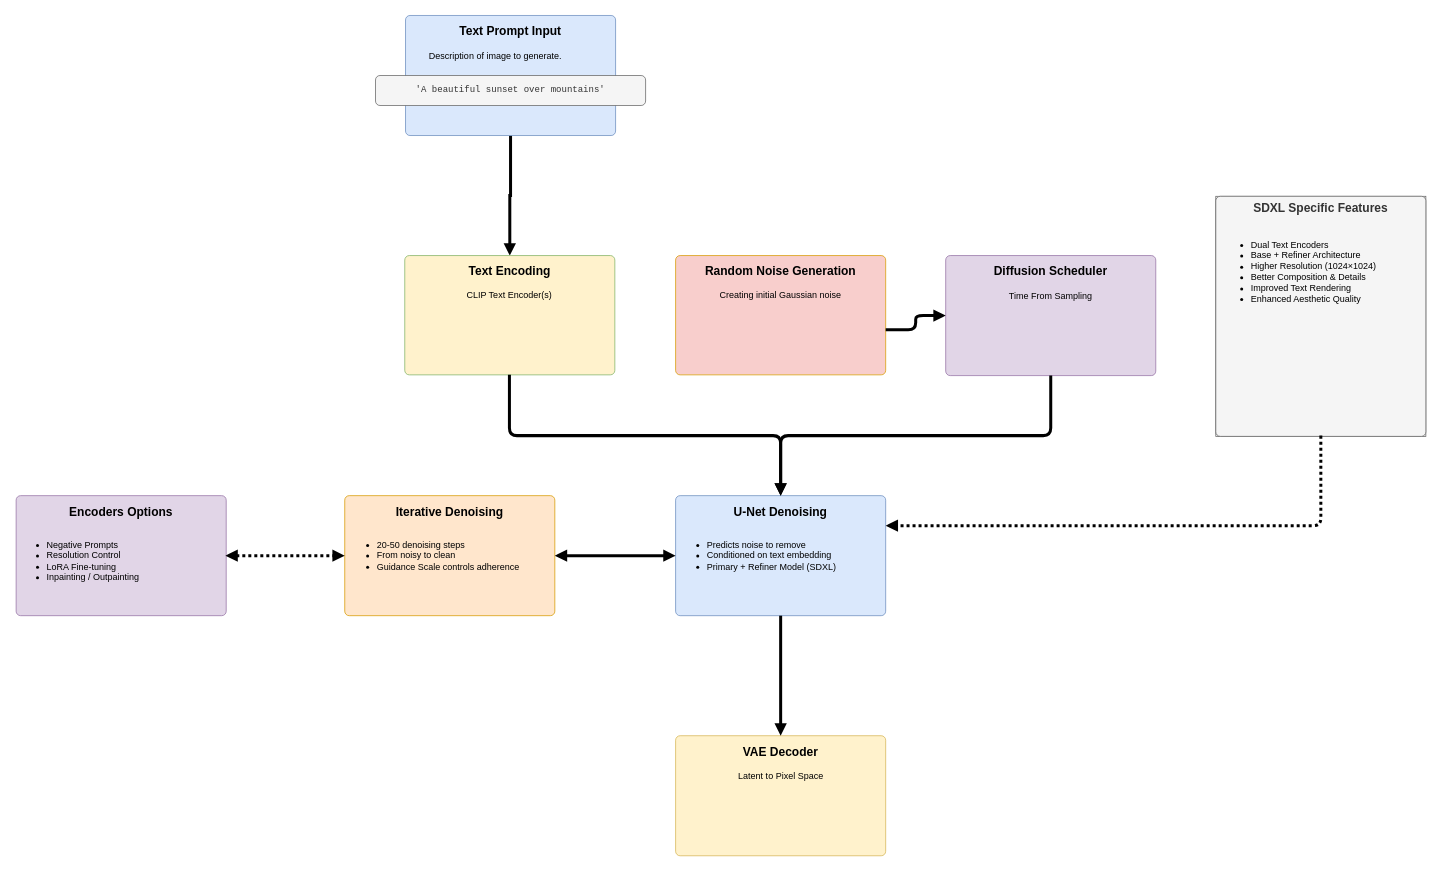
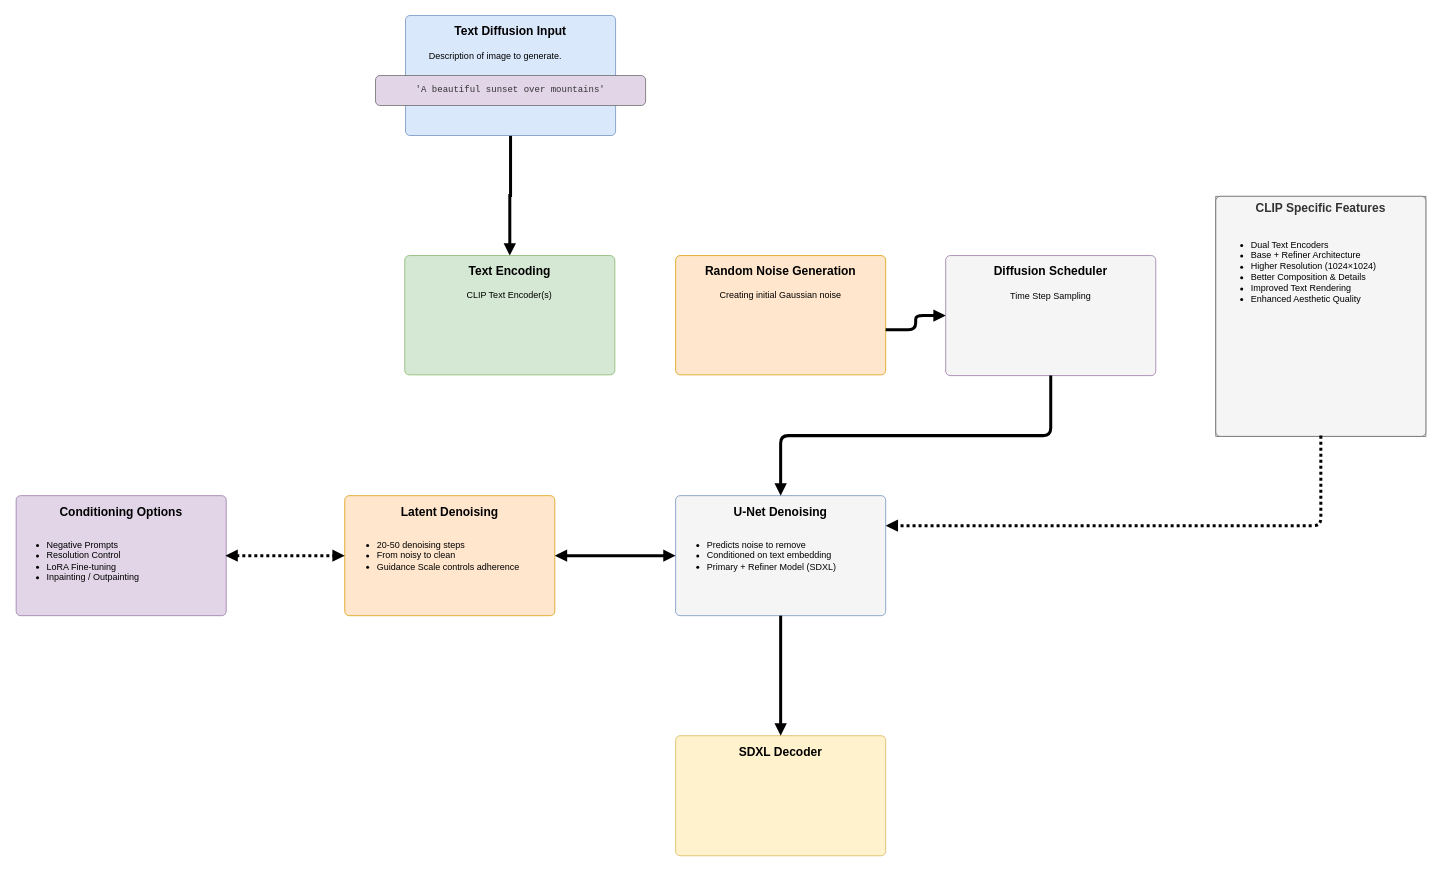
- <mxCell id="22" value="Text Prompt Input" style="rounded=1;whiteSpace=wrap;html=1;fillColor=#dae8fc;strokeColor=#6c8ebf;verticalAlign=top;fontSize=16;fontStyle=1;spacingTop=5;absoluteArcSize=1;arcSize=12;" parent="21" vertex="1"><mxGeometry x="40" width="280" height="160" as="geometry" /></mxCell>
+ <mxCell id="22" value="Text Diffusion Input" style="rounded=1;whiteSpace=wrap;html=1;fillColor=#dae8fc;strokeColor=#6c8ebf;verticalAlign=top;fontSize=16;fontStyle=1;spacingTop=5;absoluteArcSize=1;arcSize=12;" parent="21" vertex="1"><mxGeometry x="40" width="280" height="160" as="geometry" /></mxCell>
- <mxCell id="24" value="'A beautiful sunset over mountains'" style="rounded=1;whiteSpace=wrap;html=1;fillColor=#f5f5f5;fontColor=#333333;strokeColor=#666666;fontFamily=Courier New;arcSize=12;absoluteArcSize=1;" parent="21" vertex="1"><mxGeometry y="80" width="360" height="40" as="geometry" /></mxCell>
+ <mxCell id="24" value="'A beautiful sunset over mountains'" style="rounded=1;whiteSpace=wrap;html=1;fillColor=#e1d5e7;fontColor=#333333;strokeColor=#666666;fontFamily=Courier New;arcSize=12;absoluteArcSize=1;" parent="21" vertex="1"><mxGeometry y="80" width="360" height="40" as="geometry" /></mxCell>
- <mxCell id="18" value="SDXL Specific Features" style="rounded=1;whiteSpace=wrap;html=1;fillColor=#f5f5f5;strokeColor=#666666;verticalAlign=top;fontStyle=1;fontSize=16;absoluteArcSize=1;arcSize=12;fontColor=#333333;" parent="17" vertex="1"><mxGeometry width="280" height="320" as="geometry" /></mxCell>
+ <mxCell id="18" value="CLIP Specific Features" style="rounded=1;whiteSpace=wrap;html=1;fillColor=#f5f5f5;strokeColor=#666666;verticalAlign=top;fontStyle=1;fontSize=16;absoluteArcSize=1;arcSize=12;fontColor=#333333;" parent="17" vertex="1"><mxGeometry width="280" height="320" as="geometry" /></mxCell>
- <mxCell id="16" value="Time From Sampling" style="text;html=1;align=center;verticalAlign=top;whiteSpace=wrap;rounded=0;" parent="14" vertex="1"><mxGeometry y="40" width="280" height="120" as="geometry" /></mxCell>
+ <mxCell id="16" value="Time Step Sampling" style="text;html=1;align=center;verticalAlign=top;whiteSpace=wrap;rounded=0;" parent="14" vertex="1"><mxGeometry y="40" width="280" height="120" as="geometry" /></mxCell>
- <mxCell id="26" value="Text Encoding" style="rounded=1;whiteSpace=wrap;html=1;fillColor=#fff2cc;strokeColor=#82b366;fontSize=16;fontStyle=1;spacingTop=5;verticalAlign=top;absoluteArcSize=1;arcSize=12;container=0;" parent="25" vertex="1"><mxGeometry width="280" height="159" as="geometry" /></mxCell>
+ <mxCell id="26" value="Text Encoding" style="rounded=1;whiteSpace=wrap;html=1;fillColor=#d5e8d4;strokeColor=#82b366;fontSize=16;fontStyle=1;spacingTop=5;verticalAlign=top;absoluteArcSize=1;arcSize=12;container=0;" parent="25" vertex="1"><mxGeometry width="280" height="159" as="geometry" /></mxCell>
- <mxCell id="29" value="Random Noise Generation" style="rounded=1;whiteSpace=wrap;html=1;fillColor=#f8cecc;strokeColor=#d79b00;verticalAlign=top;spacingTop=5;fontStyle=1;fontSize=16;absoluteArcSize=1;arcSize=12;container=0;" parent="28" vertex="1"><mxGeometry width="280" height="159" as="geometry" /></mxCell>
+ <mxCell id="29" value="Random Noise Generation" style="rounded=1;whiteSpace=wrap;html=1;fillColor=#ffe6cc;strokeColor=#d79b00;verticalAlign=top;spacingTop=5;fontStyle=1;fontSize=16;absoluteArcSize=1;arcSize=12;container=0;" parent="28" vertex="1"><mxGeometry width="280" height="159" as="geometry" /></mxCell>
- <mxCell id="15" value="Diffusion Scheduler" style="rounded=1;whiteSpace=wrap;html=1;fillColor=#e1d5e7;strokeColor=#9673a6;verticalAlign=top;fontStyle=1;fontSize=16;spacingTop=5;absoluteArcSize=1;arcSize=12;" parent="14" vertex="1"><mxGeometry width="280" height="160" as="geometry" /></mxCell>
+ <mxCell id="15" value="Diffusion Scheduler" style="rounded=1;whiteSpace=wrap;html=1;fillColor=#f5f5f5;strokeColor=#9673a6;verticalAlign=top;fontStyle=1;fontSize=16;spacingTop=5;absoluteArcSize=1;arcSize=12;" parent="14" vertex="1"><mxGeometry width="280" height="160" as="geometry" /></mxCell>
- <mxCell id="32" style="edgeStyle=orthogonalEdgeStyle;rounded=1;orthogonalLoop=1;jettySize=auto;html=1;entryX=0.5;entryY=0;entryDx=0;entryDy=0;strokeWidth=4;endArrow=block;endFill=1;curved=0;" parent="1" source="27" target="12" edge="1"><mxGeometry relative="1" as="geometry"><Array as="points"><mxPoint x="679" y="580" /><mxPoint x="1040" y="580" /></Array></mxGeometry></mxCell>
- <mxCell id="9" value="Encoders Options" style="rounded=1;whiteSpace=wrap;html=1;fillColor=#e1d5e7;strokeColor=#9673a6;verticalAlign=top;fontSize=16;fontStyle=1;spacingTop=5;absoluteArcSize=1;arcSize=12;" parent="8" vertex="1"><mxGeometry x="1" width="280" height="160" as="geometry" /></mxCell>
+ <mxCell id="9" value="Conditioning Options" style="rounded=1;whiteSpace=wrap;html=1;fillColor=#e1d5e7;strokeColor=#9673a6;verticalAlign=top;fontSize=16;fontStyle=1;spacingTop=5;absoluteArcSize=1;arcSize=12;" parent="8" vertex="1"><mxGeometry x="1" width="280" height="160" as="geometry" /></mxCell>
- <mxCell id="3" value="Iterative Denoising" style="rounded=1;whiteSpace=wrap;html=1;fillColor=#ffe6cc;strokeColor=#d79b00;verticalAlign=top;spacingTop=5;fontStyle=1;fontSize=16;absoluteArcSize=1;arcSize=12;" parent="2" vertex="1"><mxGeometry width="280" height="160" as="geometry" /></mxCell>
+ <mxCell id="3" value="Latent Denoising" style="rounded=1;whiteSpace=wrap;html=1;fillColor=#ffe6cc;strokeColor=#d79b00;verticalAlign=top;spacingTop=5;fontStyle=1;fontSize=16;absoluteArcSize=1;arcSize=12;" parent="2" vertex="1"><mxGeometry width="280" height="160" as="geometry" /></mxCell>
- <mxCell id="12" value="&lt;font style=&quot;font-size: 16px;&quot;&gt;U-Net Denoising&lt;/font&gt;" style="rounded=1;whiteSpace=wrap;html=1;fillColor=#dae8fc;strokeColor=#6c8ebf;spacingTop=5;fontStyle=1;verticalAlign=top;absoluteArcSize=1;arcSize=12;" parent="11" vertex="1"><mxGeometry width="280" height="160" as="geometry" /></mxCell>
+ <mxCell id="12" value="&lt;font style=&quot;font-size: 16px;&quot;&gt;U-Net Denoising&lt;/font&gt;" style="rounded=1;whiteSpace=wrap;html=1;fillColor=#f5f5f5;strokeColor=#6c8ebf;spacingTop=5;fontStyle=1;verticalAlign=top;absoluteArcSize=1;arcSize=12;" parent="11" vertex="1"><mxGeometry width="280" height="160" as="geometry" /></mxCell>
- <mxCell id="6" value="VAE Decoder" style="rounded=1;whiteSpace=wrap;html=1;fillColor=#fff2cc;strokeColor=#d6b656;verticalAlign=top;spacingTop=5;fontStyle=1;fontSize=16;absoluteArcSize=1;arcSize=12;" parent="5" vertex="1"><mxGeometry width="280" height="160" as="geometry" /></mxCell>
+ <mxCell id="6" value="SDXL Decoder" style="rounded=1;whiteSpace=wrap;html=1;fillColor=#fff2cc;strokeColor=#d6b656;verticalAlign=top;spacingTop=5;fontStyle=1;fontSize=16;absoluteArcSize=1;arcSize=12;" parent="5" vertex="1"><mxGeometry width="280" height="160" as="geometry" /></mxCell>
- <mxCell id="7" value="Latent to Pixel Space" style="text;html=1;align=center;verticalAlign=top;whiteSpace=wrap;rounded=0;" parent="5" vertex="1"><mxGeometry x="1" y="40" width="279" height="120" as="geometry" /></mxCell>
